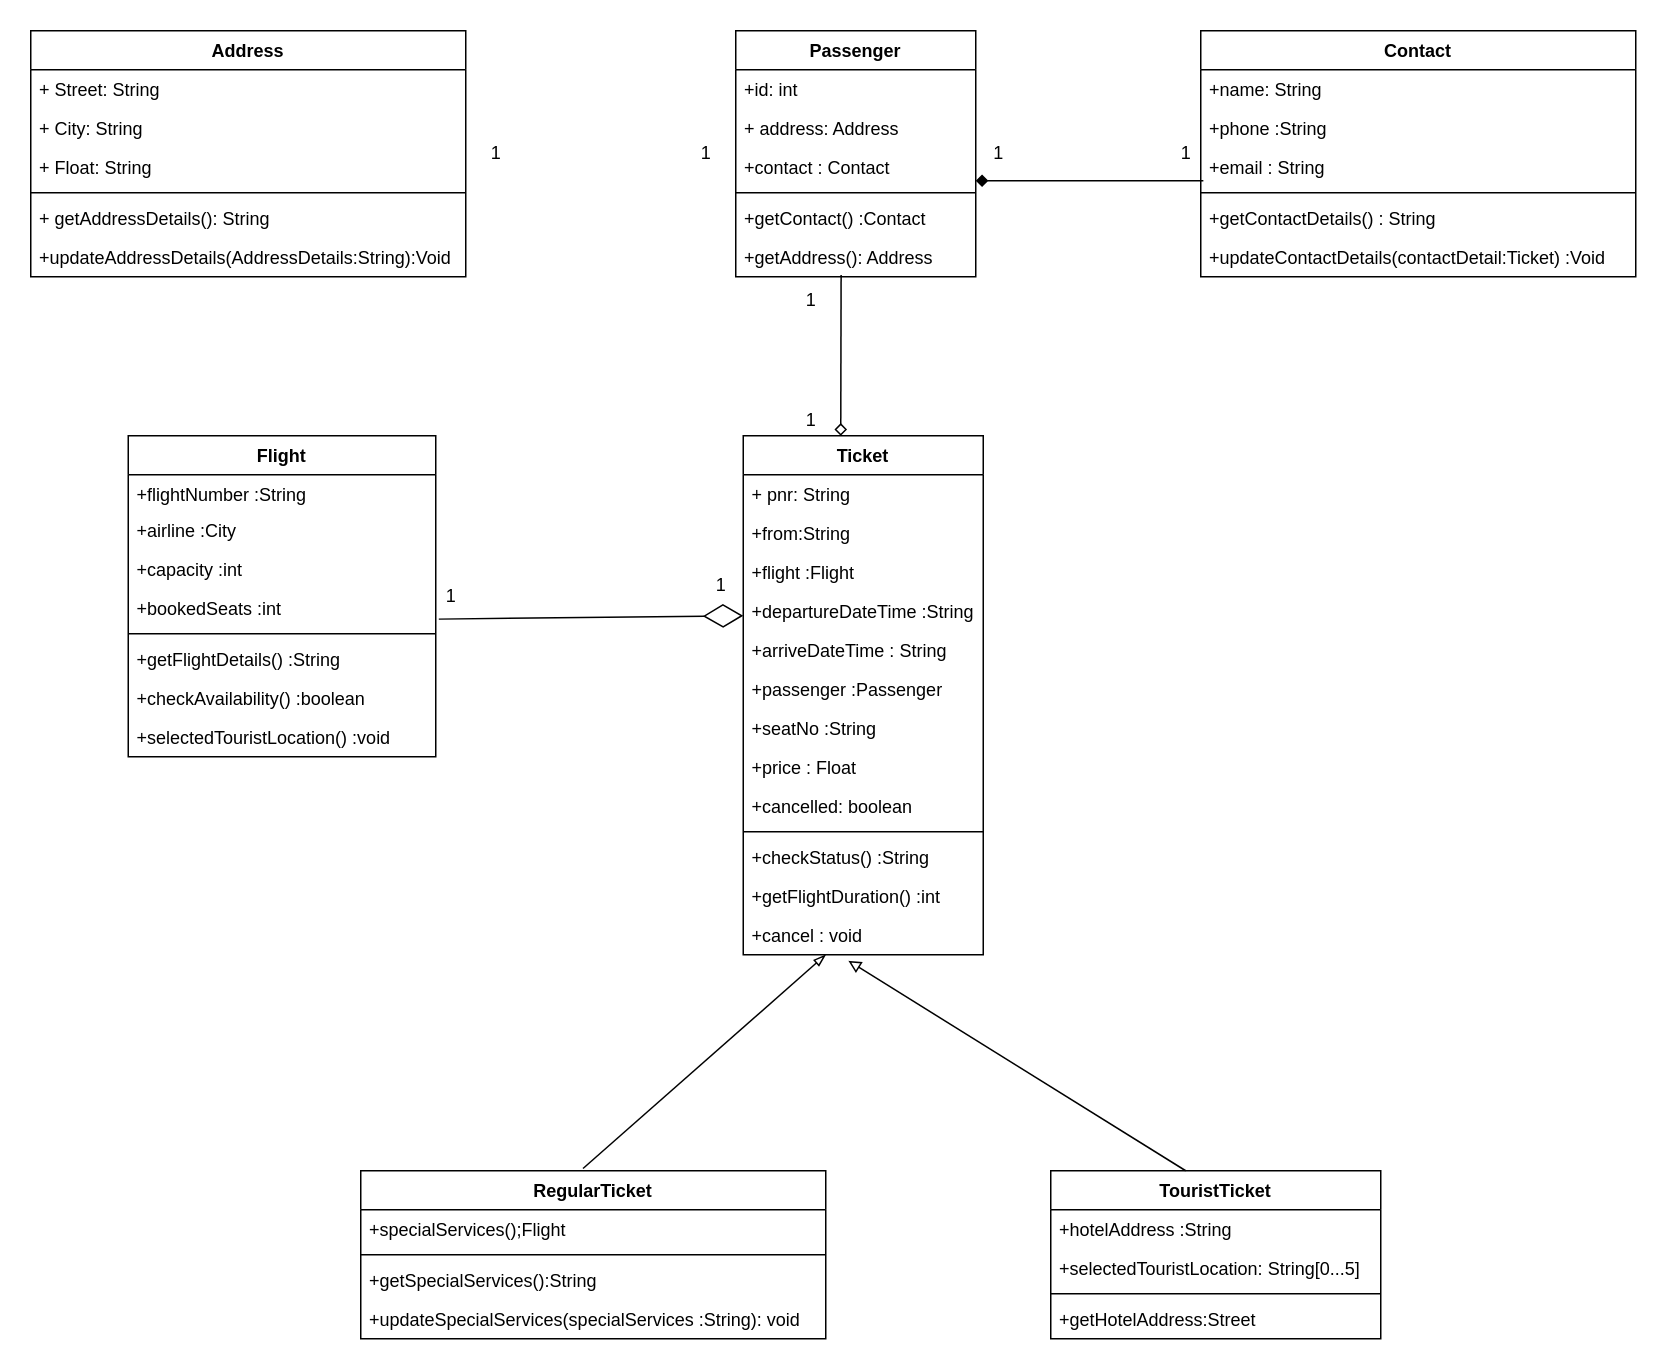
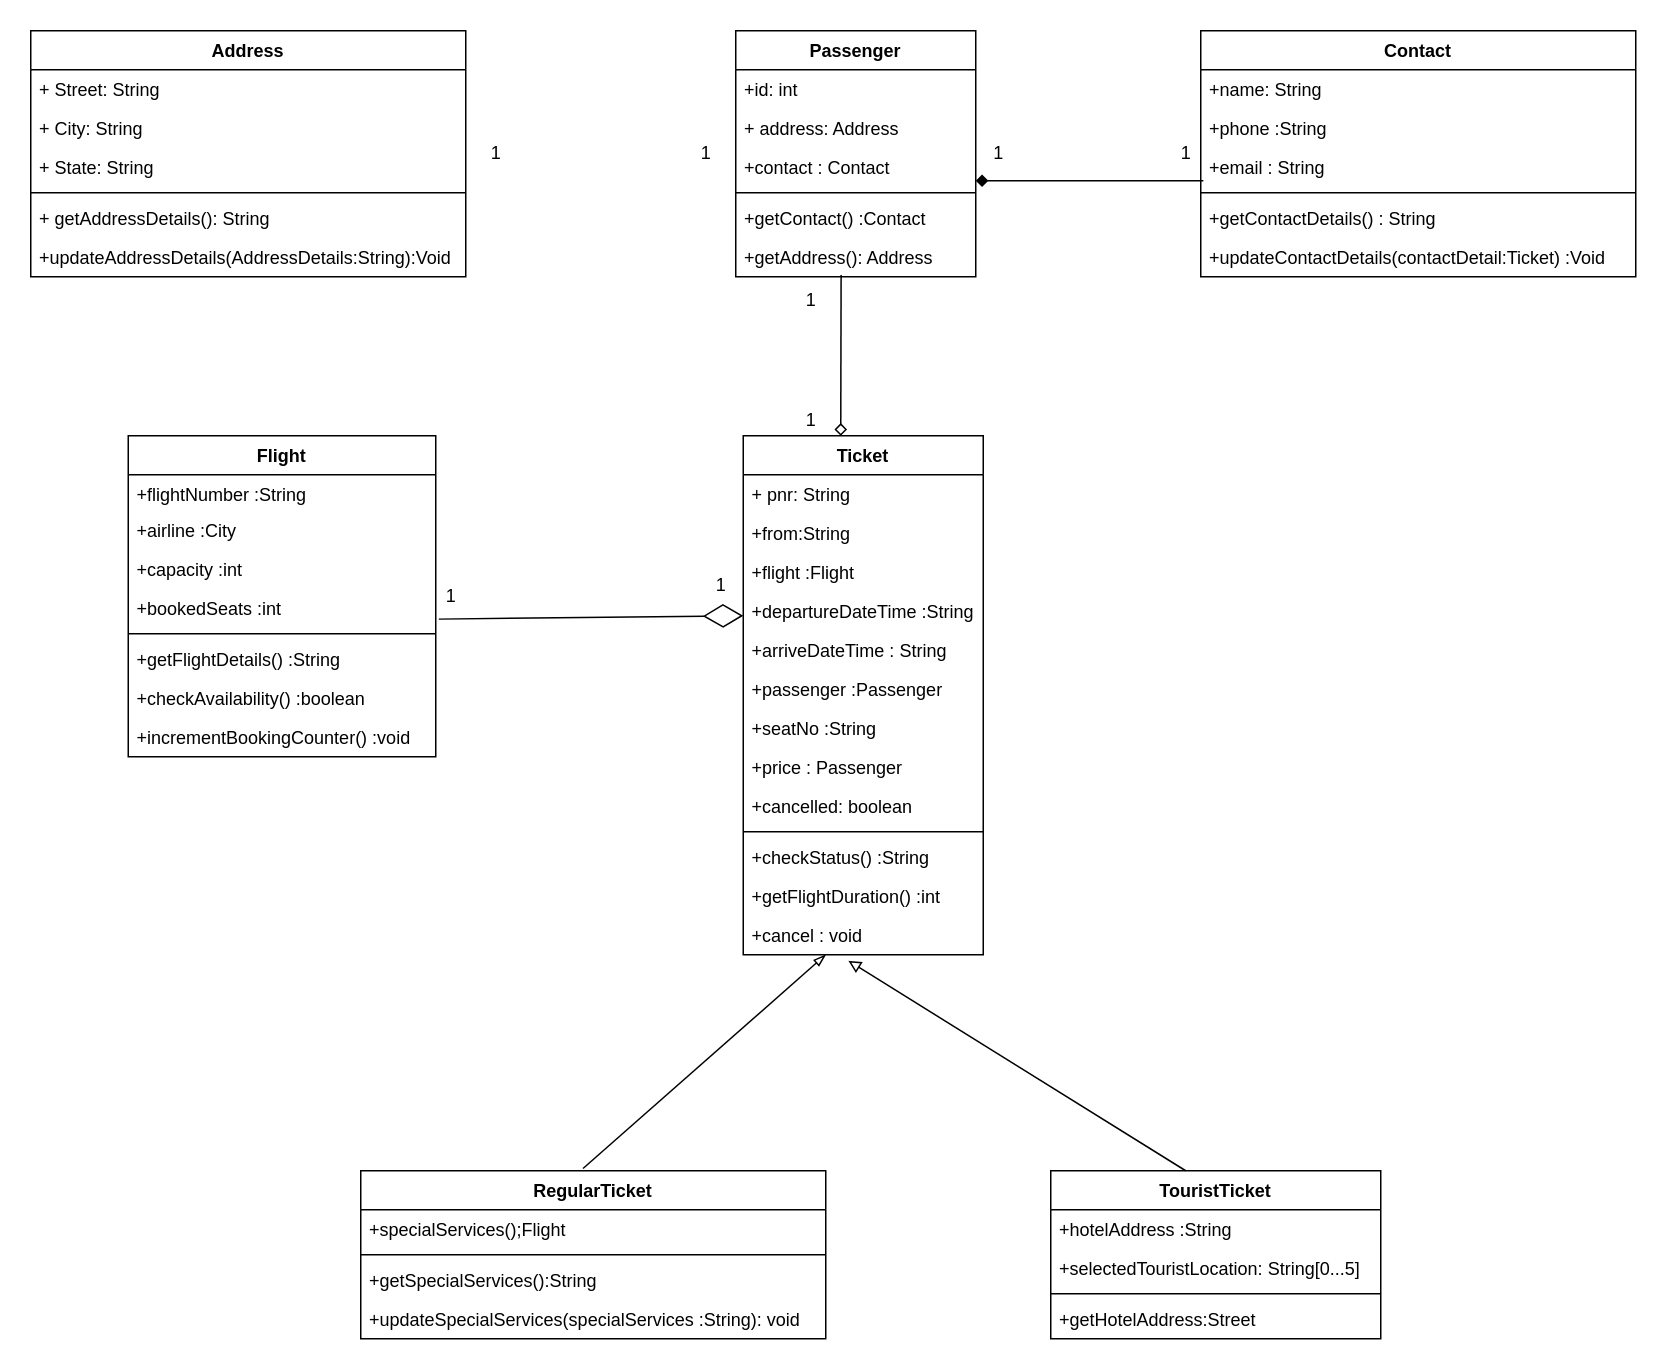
- <mxCell id="5" value="+ Float: String" style="text;strokeColor=none;fillColor=none;align=left;verticalAlign=top;spacingLeft=4;spacingRight=4;overflow=hidden;rotatable=0;points=[[0,0.5],[1,0.5]];portConstraint=eastwest;" parent="2" vertex="1"><mxGeometry y="78" width="290" height="26" as="geometry" /></mxCell>
+ <mxCell id="5" value="+ State: String" style="text;strokeColor=none;fillColor=none;align=left;verticalAlign=top;spacingLeft=4;spacingRight=4;overflow=hidden;rotatable=0;points=[[0,0.5],[1,0.5]];portConstraint=eastwest;" parent="2" vertex="1"><mxGeometry y="78" width="290" height="26" as="geometry" /></mxCell>
- <mxCell id="45" value="+selectedTouristLocation() :void" style="text;strokeColor=none;fillColor=none;align=left;verticalAlign=top;spacingLeft=4;spacingRight=4;overflow=hidden;rotatable=0;points=[[0,0.5],[1,0.5]];portConstraint=eastwest;" parent="37" vertex="1"><mxGeometry y="188" width="205" height="26" as="geometry" /></mxCell>
+ <mxCell id="45" value="+incrementBookingCounter() :void" style="text;strokeColor=none;fillColor=none;align=left;verticalAlign=top;spacingLeft=4;spacingRight=4;overflow=hidden;rotatable=0;points=[[0,0.5],[1,0.5]];portConstraint=eastwest;" parent="37" vertex="1"><mxGeometry y="188" width="205" height="26" as="geometry" /></mxCell>
- <mxCell id="31" value="+price : Float" style="text;strokeColor=none;fillColor=none;align=left;verticalAlign=top;spacingLeft=4;spacingRight=4;overflow=hidden;rotatable=0;points=[[0,0.5],[1,0.5]];portConstraint=eastwest;" parent="23" vertex="1"><mxGeometry y="208" width="160" height="26" as="geometry" /></mxCell>
+ <mxCell id="31" value="+price : Passenger" style="text;strokeColor=none;fillColor=none;align=left;verticalAlign=top;spacingLeft=4;spacingRight=4;overflow=hidden;rotatable=0;points=[[0,0.5],[1,0.5]];portConstraint=eastwest;" parent="23" vertex="1"><mxGeometry y="208" width="160" height="26" as="geometry" /></mxCell>
